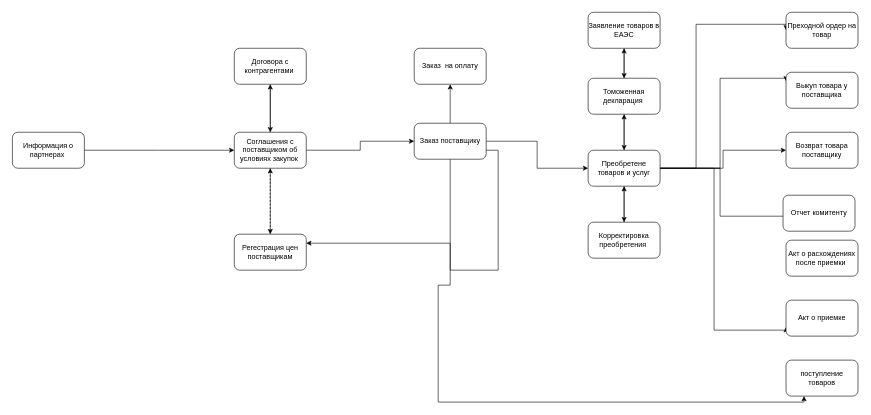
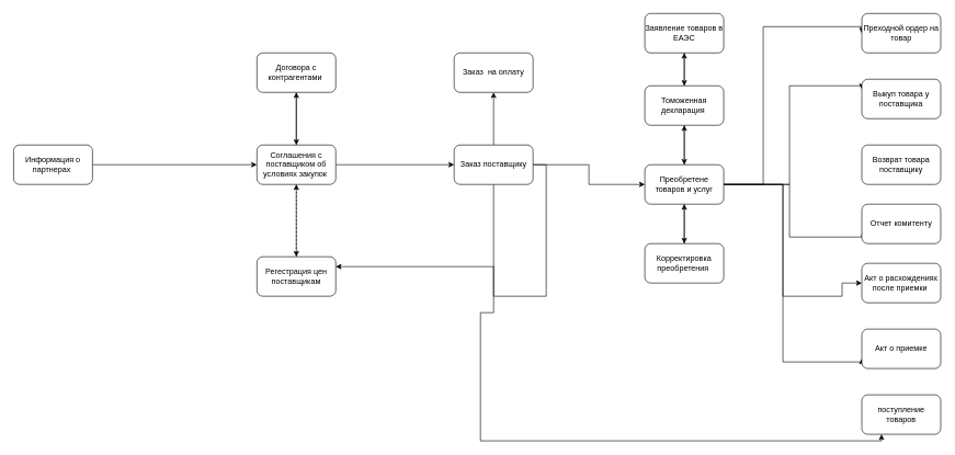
- <mxCell id="16" value="Заказ поставщику" style="rounded=1;whiteSpace=wrap;html=1;" vertex="1" parent="1"><mxGeometry x="690" y="205" width="120" height="60" as="geometry" /></mxCell>
+ <mxCell id="16" value="Заказ поставщику" style="rounded=1;whiteSpace=wrap;html=1;" vertex="1" parent="1"><mxGeometry x="690" y="220" width="120" height="60" as="geometry" /></mxCell>
- <mxCell id="27" style="edgeStyle=orthogonalEdgeStyle;rounded=0;orthogonalLoop=1;jettySize=auto;html=1;entryX=0;entryY=0.5;entryDx=0;entryDy=0;" edge="1" parent="1" source="31" target="36"><mxGeometry relative="1" as="geometry" /></mxCell>
- <mxCell id="37" value="Отчет комитенту" style="rounded=1;whiteSpace=wrap;html=1;" vertex="1" parent="1"><mxGeometry x="1305" y="325" width="120" height="60" as="geometry" /></mxCell>
+ <mxCell id="37" value="Отчет комитенту" style="rounded=1;whiteSpace=wrap;html=1;" vertex="1" parent="1"><mxGeometry x="1310" y="310" width="120" height="60" as="geometry" /></mxCell>
+ <mxCell id="29" style="edgeStyle=orthogonalEdgeStyle;rounded=0;orthogonalLoop=1;jettySize=auto;html=1;entryX=0;entryY=0.5;entryDx=0;entryDy=0;" edge="1" parent="1" source="31" target="38"><mxGeometry relative="1" as="geometry"><mxPoint x="1200" y="450" as="targetPoint" /><Array as="points"><mxPoint x="1190" y="280" /><mxPoint x="1190" y="450" /><mxPoint x="1280" y="450" /><mxPoint x="1280" y="430" /></Array></mxGeometry></mxCell>
